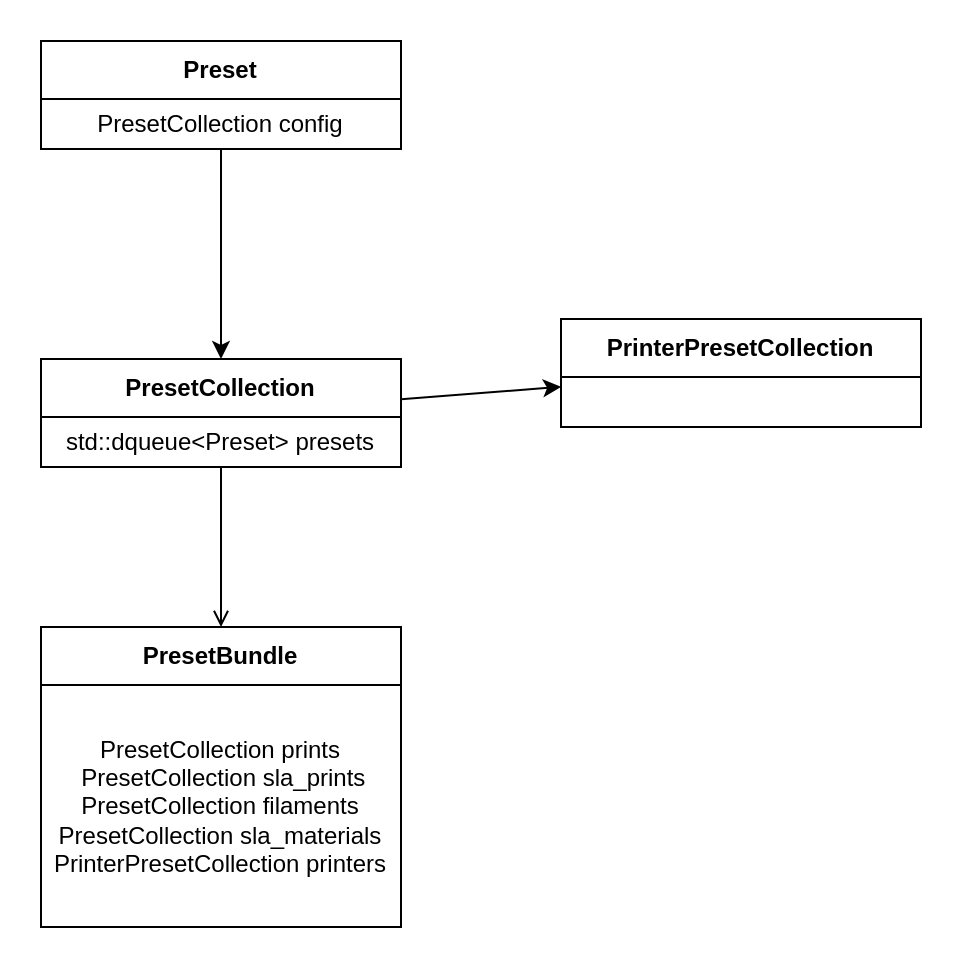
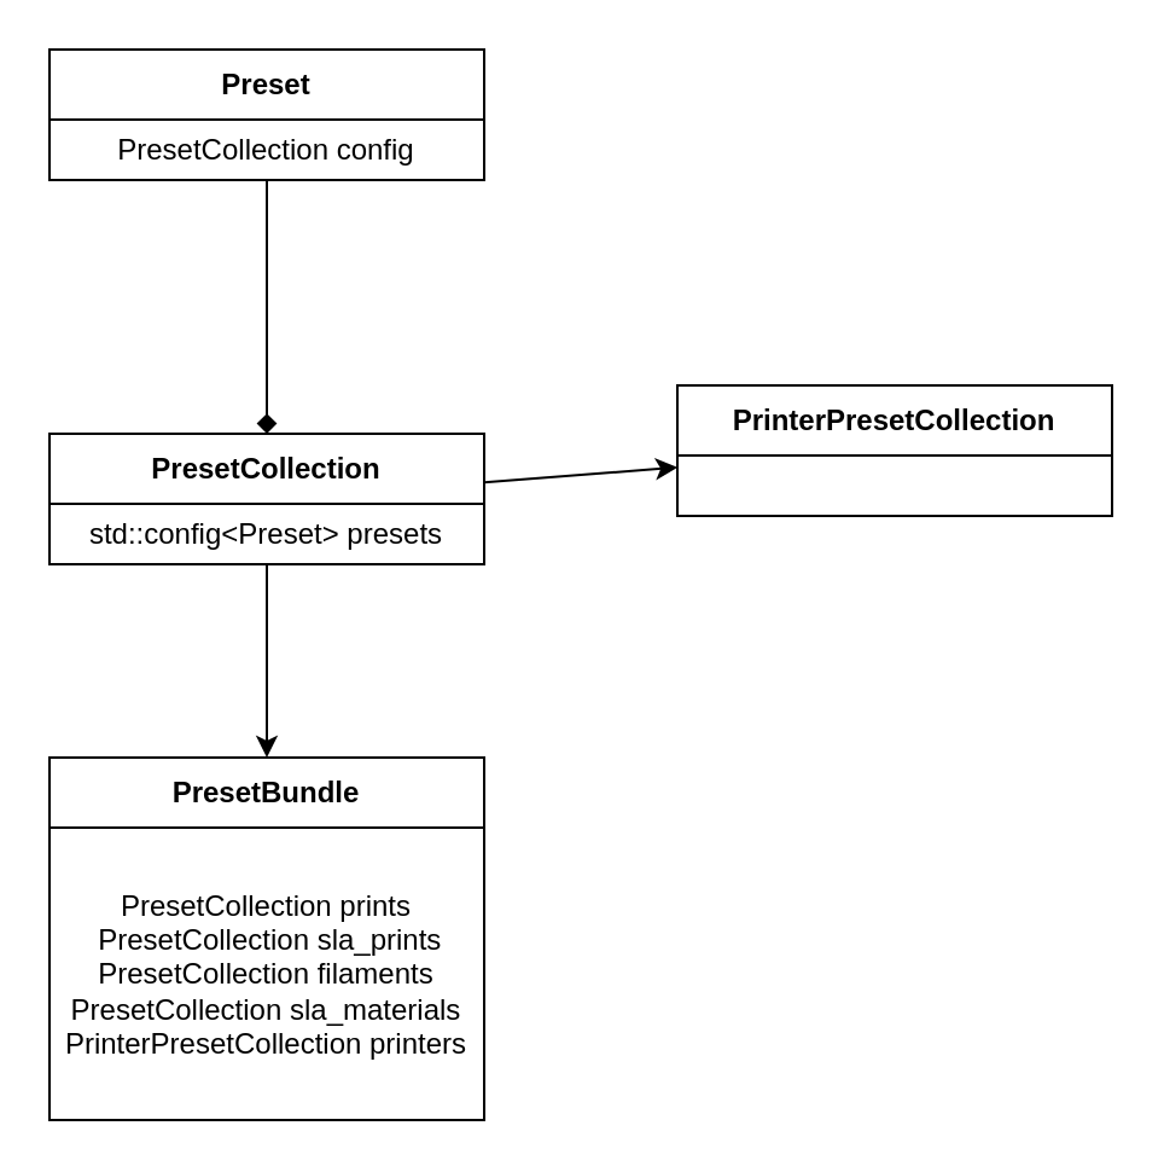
- <mxCell id="2" value="" style="edgeStyle=none;html=1;" edge="1" parent="1" source="3" target="7"><mxGeometry relative="1" as="geometry" /></mxCell>
+ <mxCell id="2" value="" style="edgeStyle=none;html=1;endArrow=diamond;" edge="1" parent="1" source="3" target="7"><mxGeometry relative="1" as="geometry" /></mxCell>
- <mxCell id="8" value="std::dqueue&amp;lt;Preset&amp;gt; presets" style="text;html=1;strokeColor=none;fillColor=none;align=center;verticalAlign=middle;spacingLeft=4;spacingRight=4;overflow=hidden;rotatable=0;points=[[0,0.5],[1,0.5]];portConstraint=eastwest;whiteSpace=wrap;" vertex="1" parent="7"><mxGeometry y="29" width="180" height="25" as="geometry" /></mxCell>
+ <mxCell id="8" value="std::config&amp;lt;Preset&amp;gt; presets" style="text;html=1;strokeColor=none;fillColor=none;align=center;verticalAlign=middle;spacingLeft=4;spacingRight=4;overflow=hidden;rotatable=0;points=[[0,0.5],[1,0.5]];portConstraint=eastwest;whiteSpace=wrap;" vertex="1" parent="7"><mxGeometry y="29" width="180" height="25" as="geometry" /></mxCell>
- <mxCell id="5" value="" style="edgeStyle=none;html=1;endArrow=open;" edge="1" parent="1" source="7" target="9"><mxGeometry relative="1" as="geometry" /></mxCell>
+ <mxCell id="5" value="" style="edgeStyle=none;html=1;" edge="1" parent="1" source="7" target="9"><mxGeometry relative="1" as="geometry" /></mxCell>
